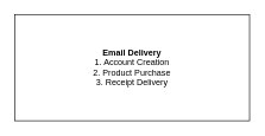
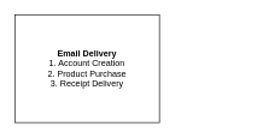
- <mxCell id="2" value="&lt;b&gt;Email Delivery&lt;/b&gt;&lt;br&gt;1. Account Creation&lt;br&gt;2. Product Purchase&lt;br&gt;3. Receipt Delivery" style="rounded=0;whiteSpace=wrap;html=1;" vertex="1" parent="1"><mxGeometry x="20" y="20" width="330" height="150" as="geometry" /></mxCell>
+ <mxCell id="2" value="&lt;b&gt;Email Delivery&lt;/b&gt;&lt;br&gt;1. Account Creation&lt;br&gt;2. Product Purchase&lt;br&gt;3. Receipt Delivery" style="rounded=0;whiteSpace=wrap;html=1;" vertex="1" parent="1"><mxGeometry x="20" y="20" width="200" height="150" as="geometry" /></mxCell>
